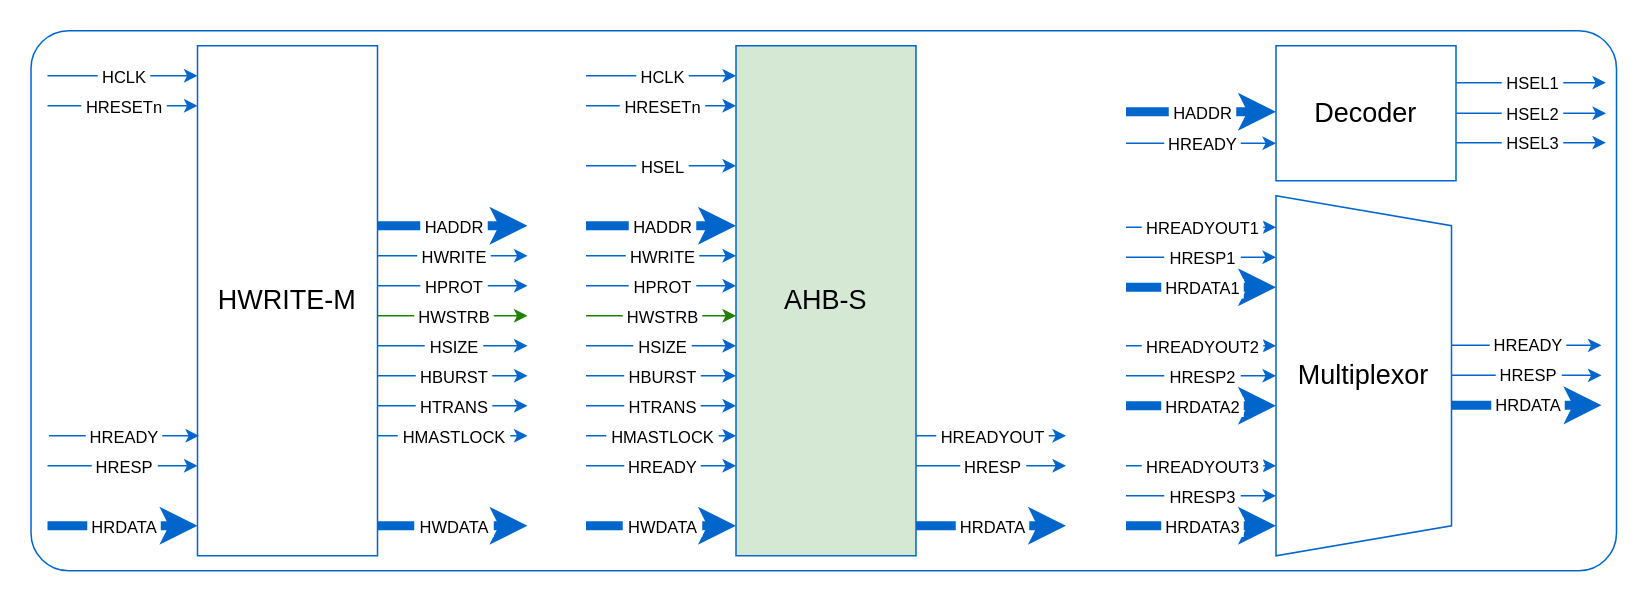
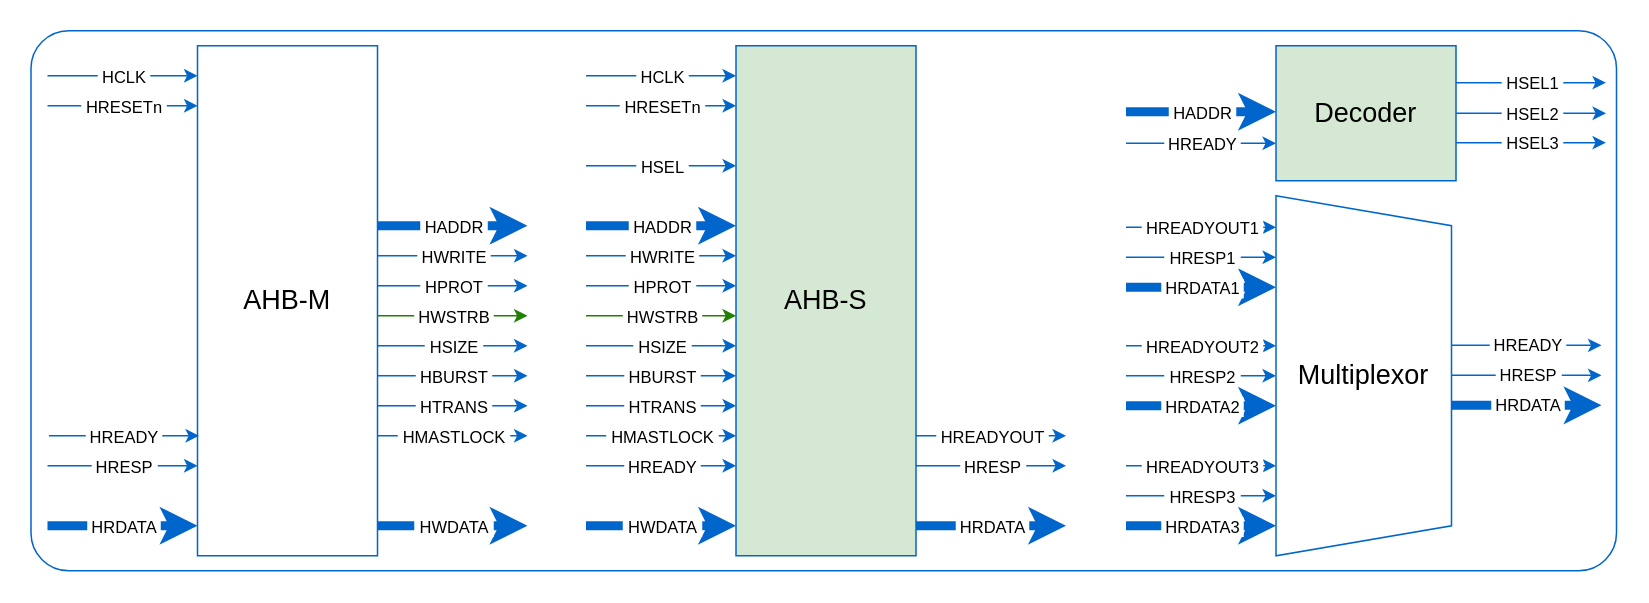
- <mxCell id="65" value="&lt;font style=&quot;font-size: 18px;&quot;&gt;Decoder&lt;/font&gt;" style="rounded=0;whiteSpace=wrap;html=1;strokeColor=#0066CC;" parent="1" vertex="1"><mxGeometry x="850" y="30" width="120" height="90" as="geometry" /></mxCell>
+ <mxCell id="65" value="&lt;font style=&quot;font-size: 18px;&quot;&gt;Decoder&lt;/font&gt;" style="rounded=0;whiteSpace=wrap;html=1;strokeColor=#0066CC;fillColor=#d5e8d4;" parent="1" vertex="1"><mxGeometry x="850" y="30" width="120" height="90" as="geometry" /></mxCell>
- <mxCell id="36" value="&lt;font style=&quot;font-size: 18px;&quot;&gt;HWRITE-M&lt;/font&gt;" style="rounded=0;whiteSpace=wrap;html=1;strokeColor=#0066CC;" parent="1" vertex="1"><mxGeometry x="131" y="30" width="120" height="340" as="geometry" /></mxCell>
+ <mxCell id="36" value="&lt;font style=&quot;font-size: 18px;&quot;&gt;AHB-M&lt;/font&gt;" style="rounded=0;whiteSpace=wrap;html=1;strokeColor=#0066CC;" parent="1" vertex="1"><mxGeometry x="131" y="30" width="120" height="340" as="geometry" /></mxCell>
